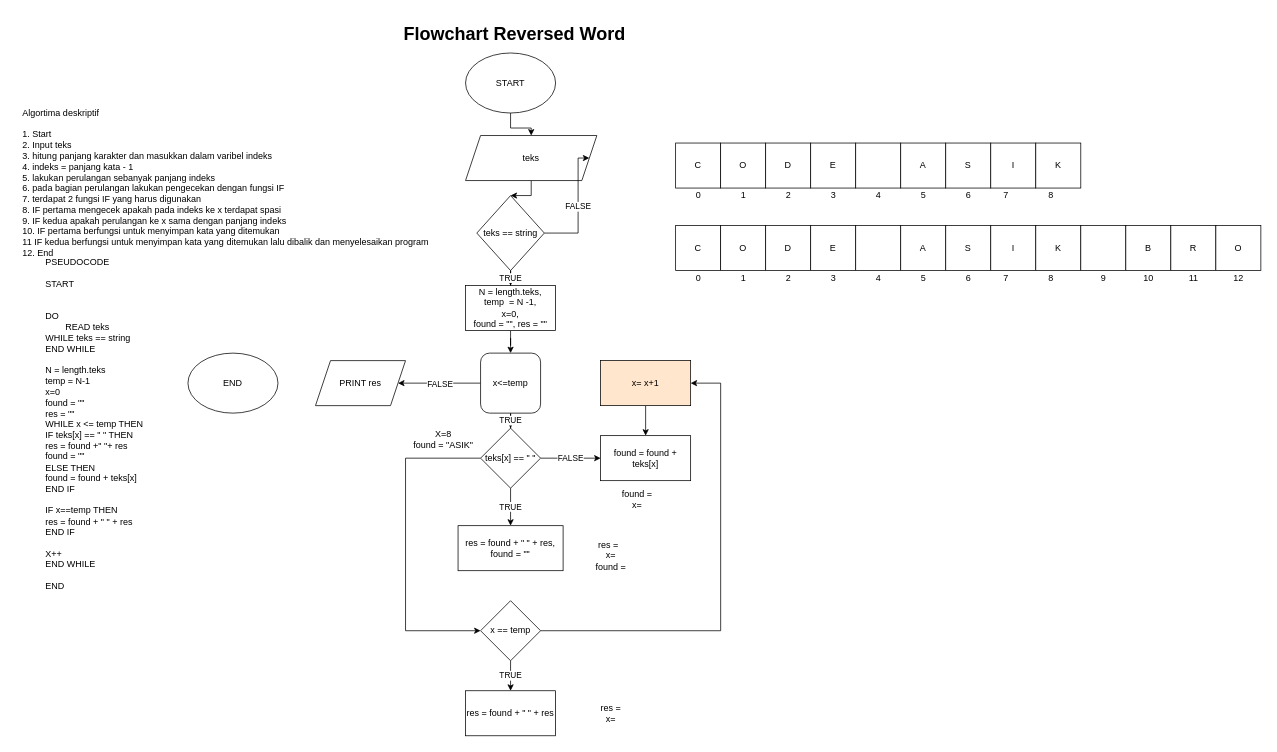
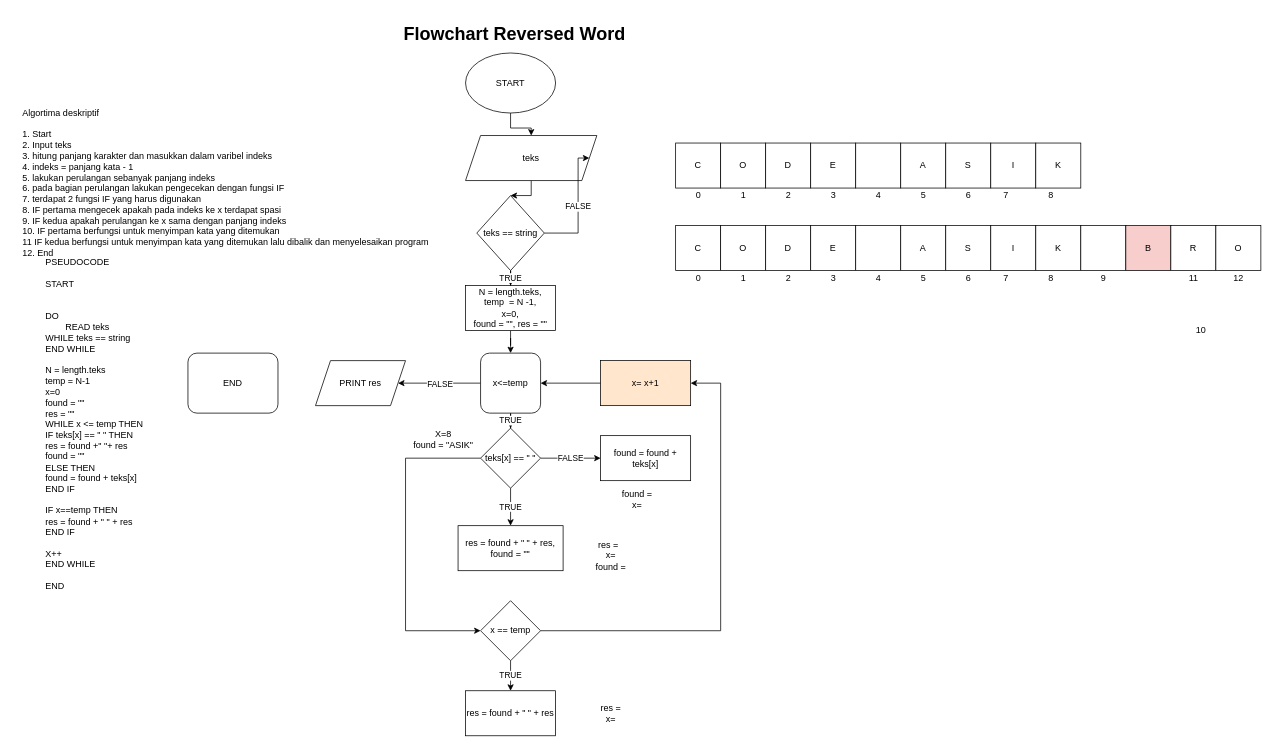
- <mxCell id="66" value="B" style="whiteSpace=wrap;html=1;aspect=fixed;" parent="1" vertex="1"><mxGeometry x="1500" y="300" width="60" height="60" as="geometry" /></mxCell>
+ <mxCell id="66" value="B" style="whiteSpace=wrap;html=1;aspect=fixed;fillColor=#f8cecc;" parent="1" vertex="1"><mxGeometry x="1500" y="300" width="60" height="60" as="geometry" /></mxCell>
- <mxCell id="70" value="10" style="text;html=1;align=center;verticalAlign=middle;resizable=0;points=[];autosize=1;strokeColor=none;fillColor=none;" parent="1" vertex="1"><mxGeometry x="1515" y="360" width="30" height="20" as="geometry" /></mxCell>
+ <mxCell id="70" value="10" style="text;html=1;align=center;verticalAlign=middle;resizable=0;points=[];autosize=1;strokeColor=none;fillColor=none;" parent="1" vertex="1"><mxGeometry x="1585" y="430" width="30" height="20" as="geometry" /></mxCell>
- <mxCell id="78" value="END" style="ellipse;whiteSpace=wrap;html=1;" vertex="1" parent="1"><mxGeometry x="250" y="470" width="120" height="80" as="geometry" /></mxCell>
+ <mxCell id="78" value="END" style="whiteSpace=wrap;html=1;rounded=1;" vertex="1" parent="1"><mxGeometry x="250" y="470" width="120" height="80" as="geometry" /></mxCell>
- <mxCell id="38" style="edgeStyle=orthogonalEdgeStyle;rounded=0;orthogonalLoop=1;jettySize=auto;html=1;" parent="1" source="39" target="32" edge="1"><mxGeometry relative="1" as="geometry"><mxPoint x="670" y="490" as="targetPoint" /></mxGeometry></mxCell>
+ <mxCell id="38" style="edgeStyle=orthogonalEdgeStyle;rounded=0;orthogonalLoop=1;jettySize=auto;html=1;entryX=1;entryY=0.5;entryDx=0;entryDy=0;" parent="1" source="39" target="44" edge="1"><mxGeometry relative="1" as="geometry"><mxPoint x="670" y="490" as="targetPoint" /></mxGeometry></mxCell>
